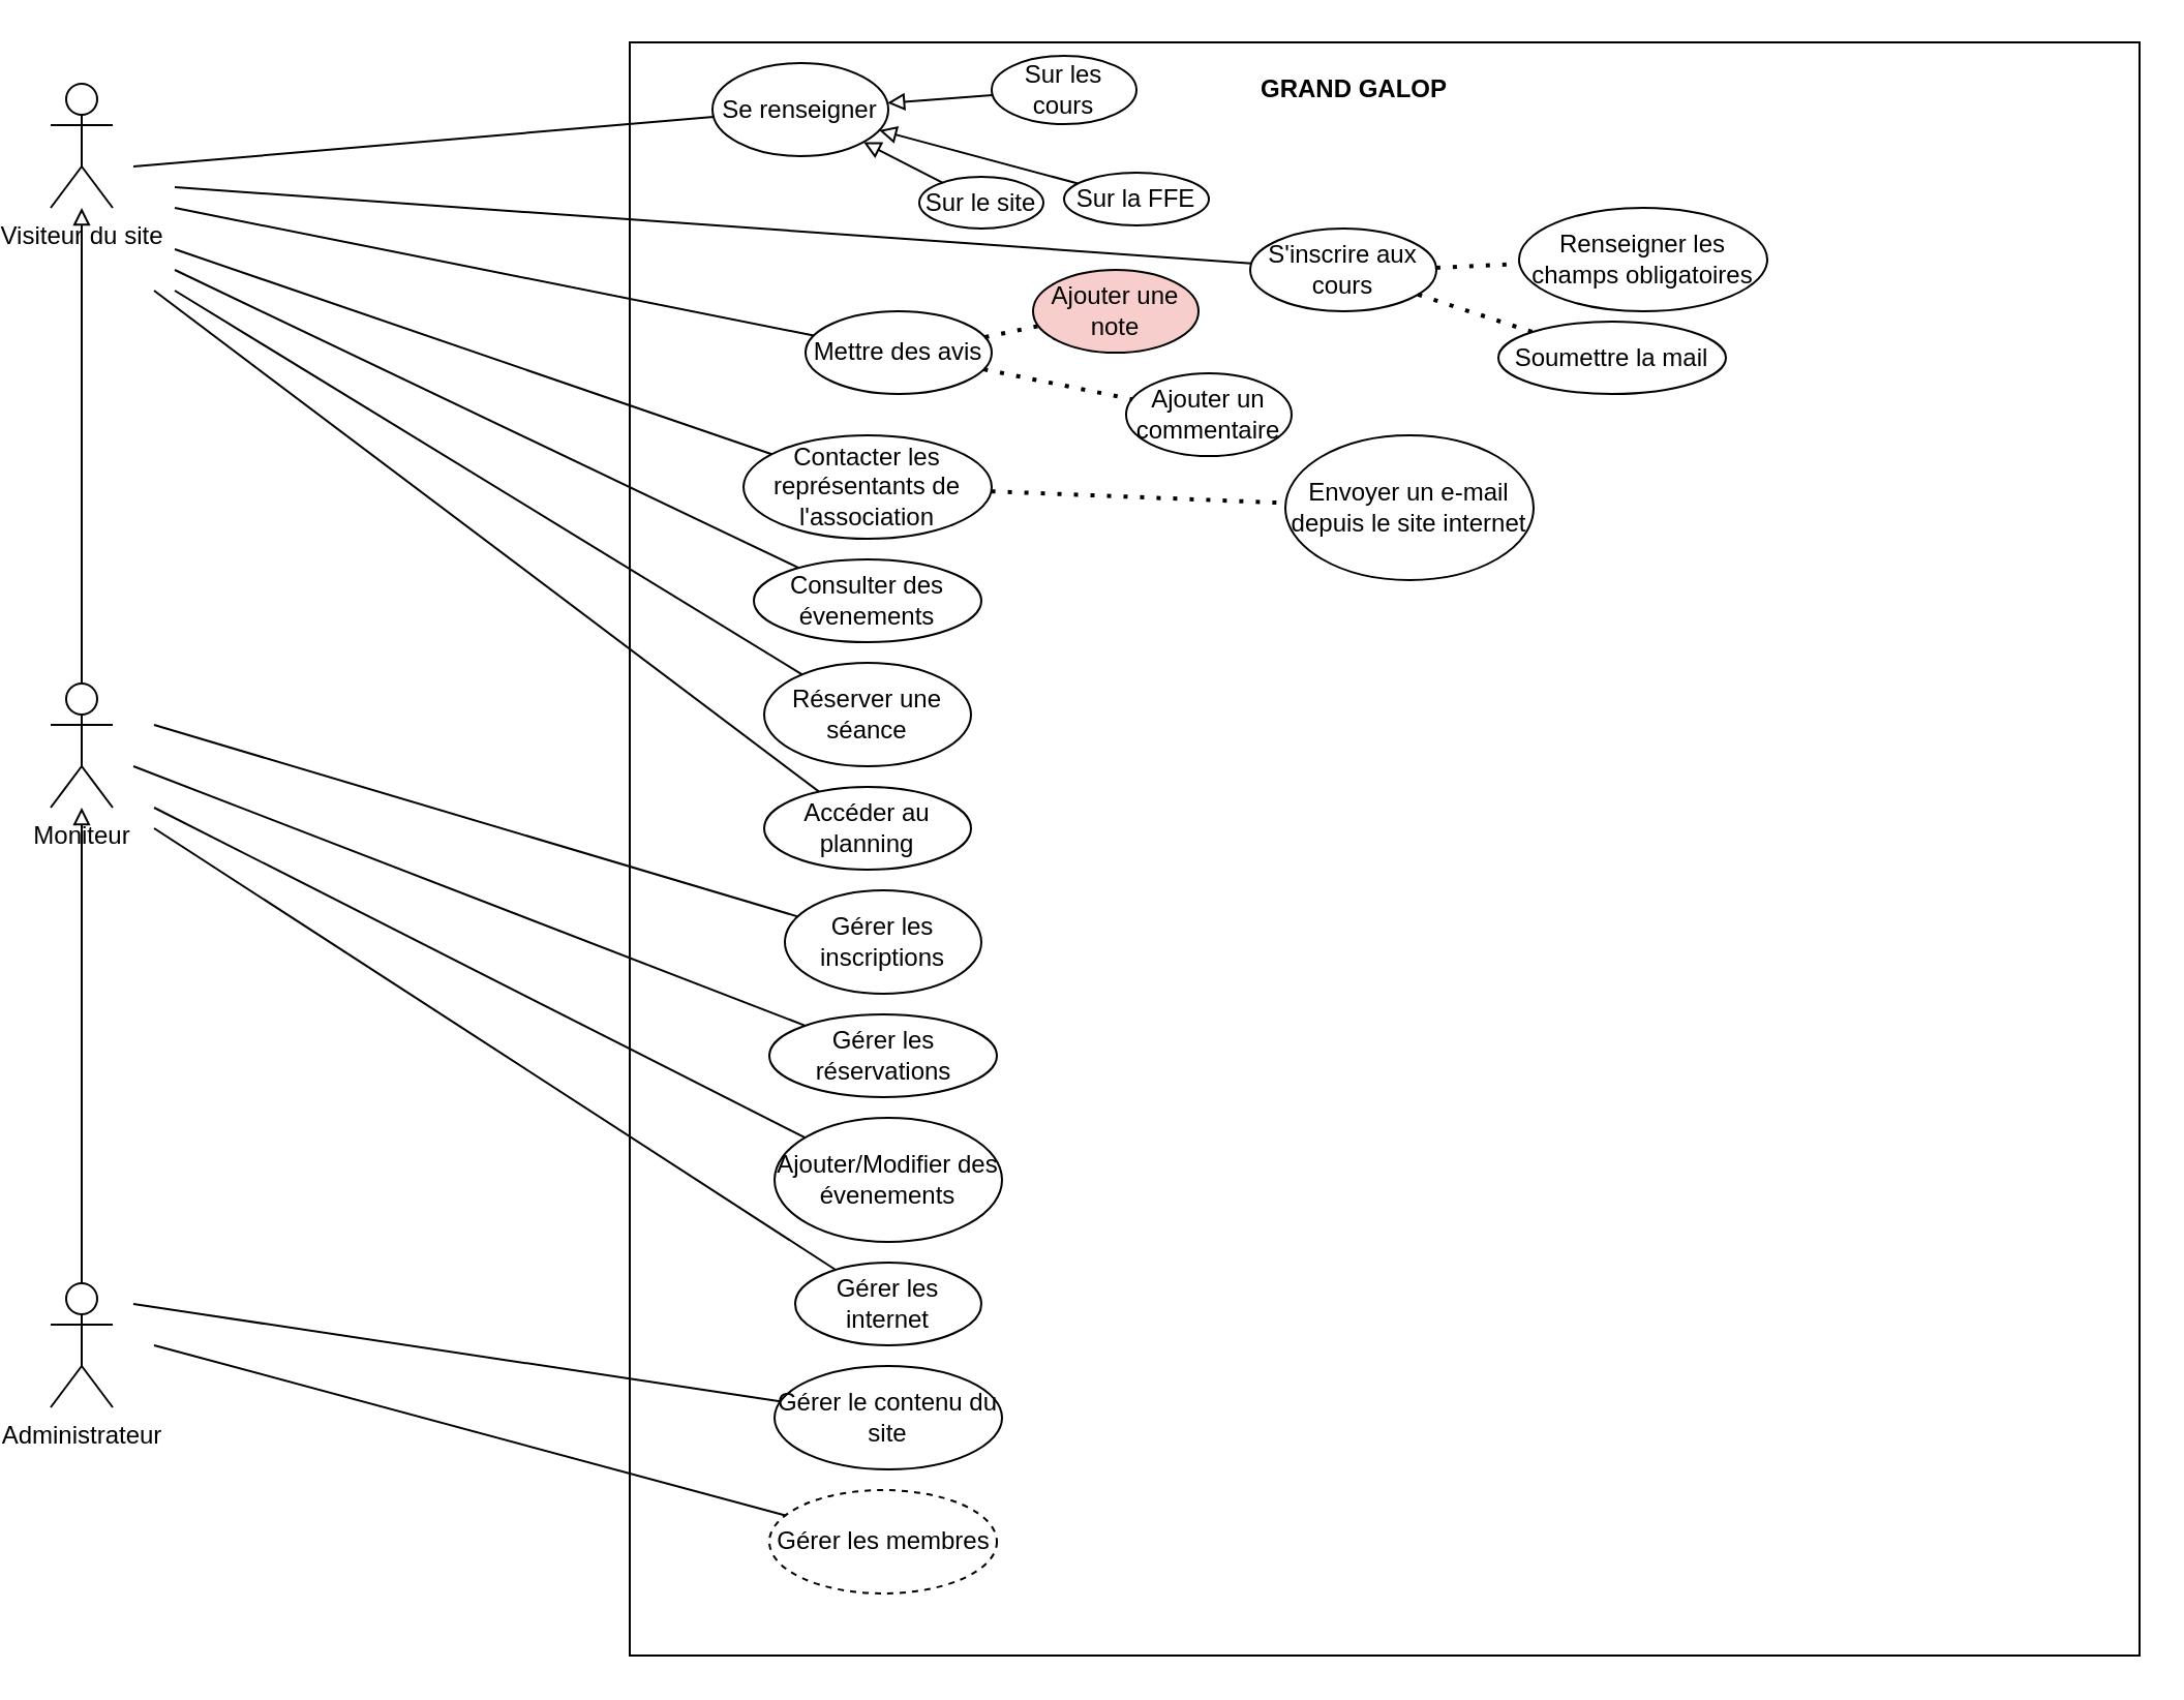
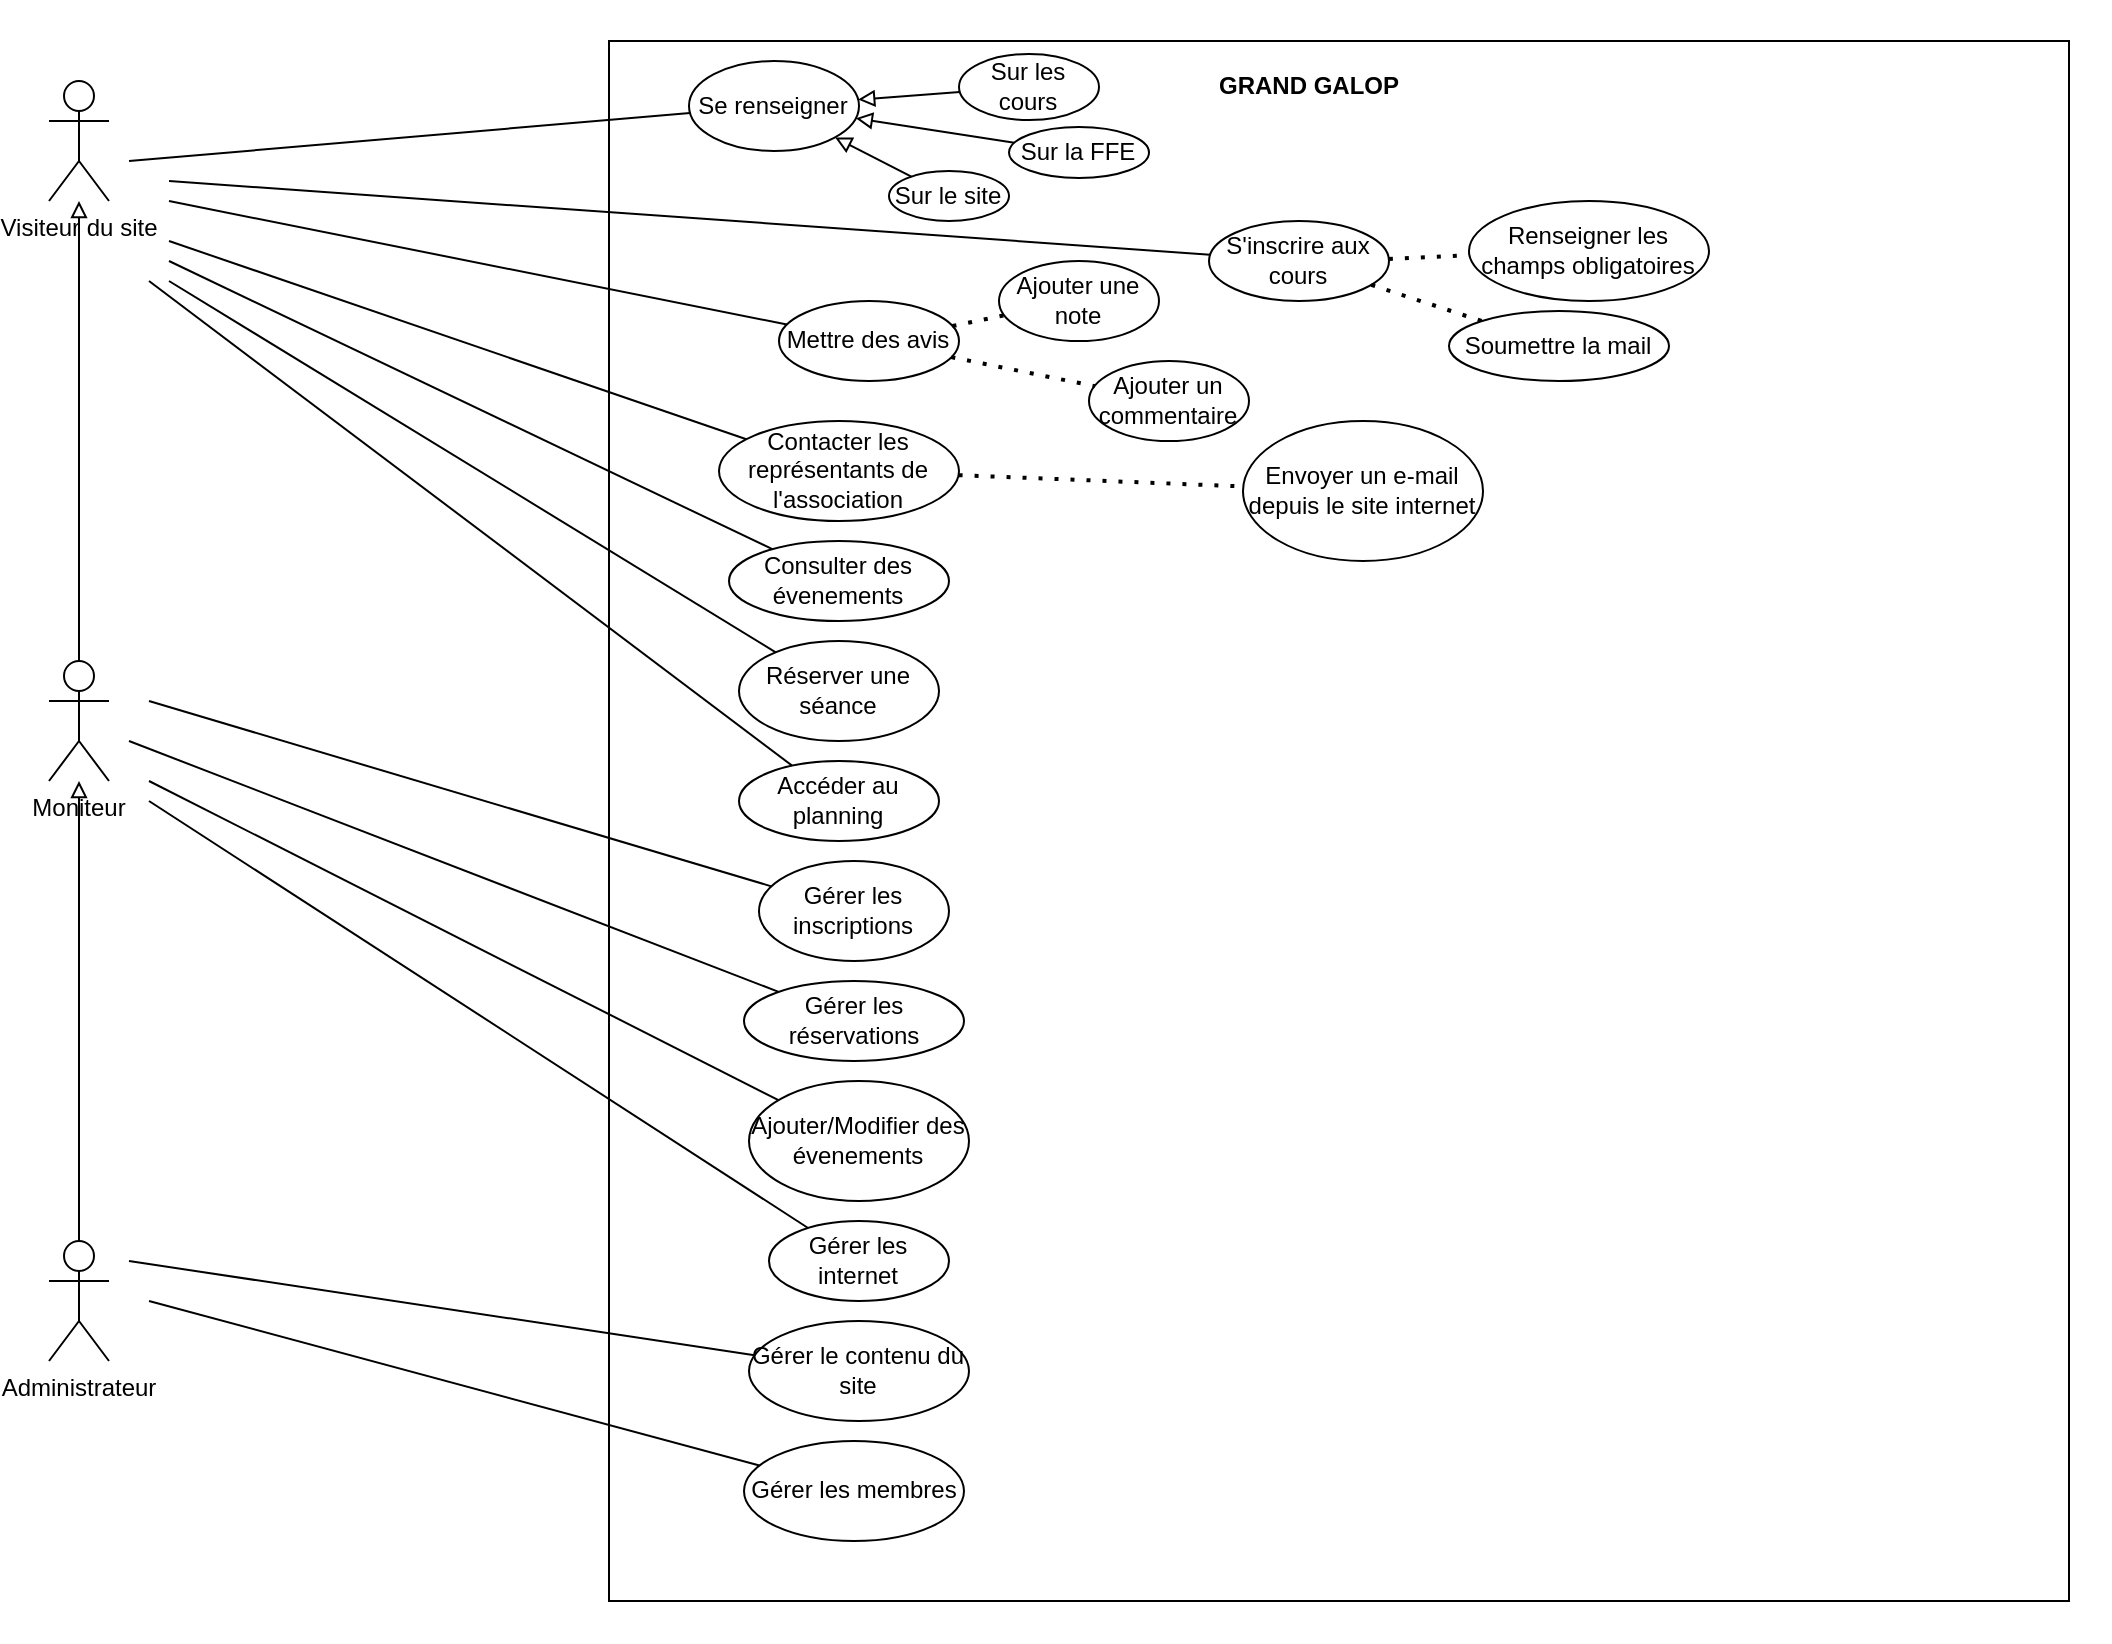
- <mxCell id="36" value="Sur la FFE" style="ellipse;whiteSpace=wrap;html=1;" vertex="1" parent="1"><mxGeometry x="510" y="83" width="70" height="25.5" as="geometry" /></mxCell>
+ <mxCell id="36" value="Sur la FFE" style="ellipse;whiteSpace=wrap;html=1;" vertex="1" parent="1"><mxGeometry x="500" y="63" width="70" height="25.5" as="geometry" /></mxCell>
- <mxCell id="45" value="Ajouter une note" style="ellipse;whiteSpace=wrap;html=1;fillColor=#f8cecc;" vertex="1" parent="1"><mxGeometry x="495" y="130" width="80" height="40" as="geometry" /></mxCell>
+ <mxCell id="45" value="Ajouter une note" style="ellipse;whiteSpace=wrap;html=1;" vertex="1" parent="1"><mxGeometry x="495" y="130" width="80" height="40" as="geometry" /></mxCell>
- <mxCell id="21" value="Gérer les membres" style="ellipse;whiteSpace=wrap;html=1;dashed=1;" vertex="1" parent="1"><mxGeometry x="367.5" y="720" width="110" height="50" as="geometry" /></mxCell>
+ <mxCell id="21" value="Gérer les membres" style="ellipse;whiteSpace=wrap;html=1;" vertex="1" parent="1"><mxGeometry x="367.5" y="720" width="110" height="50" as="geometry" /></mxCell>
